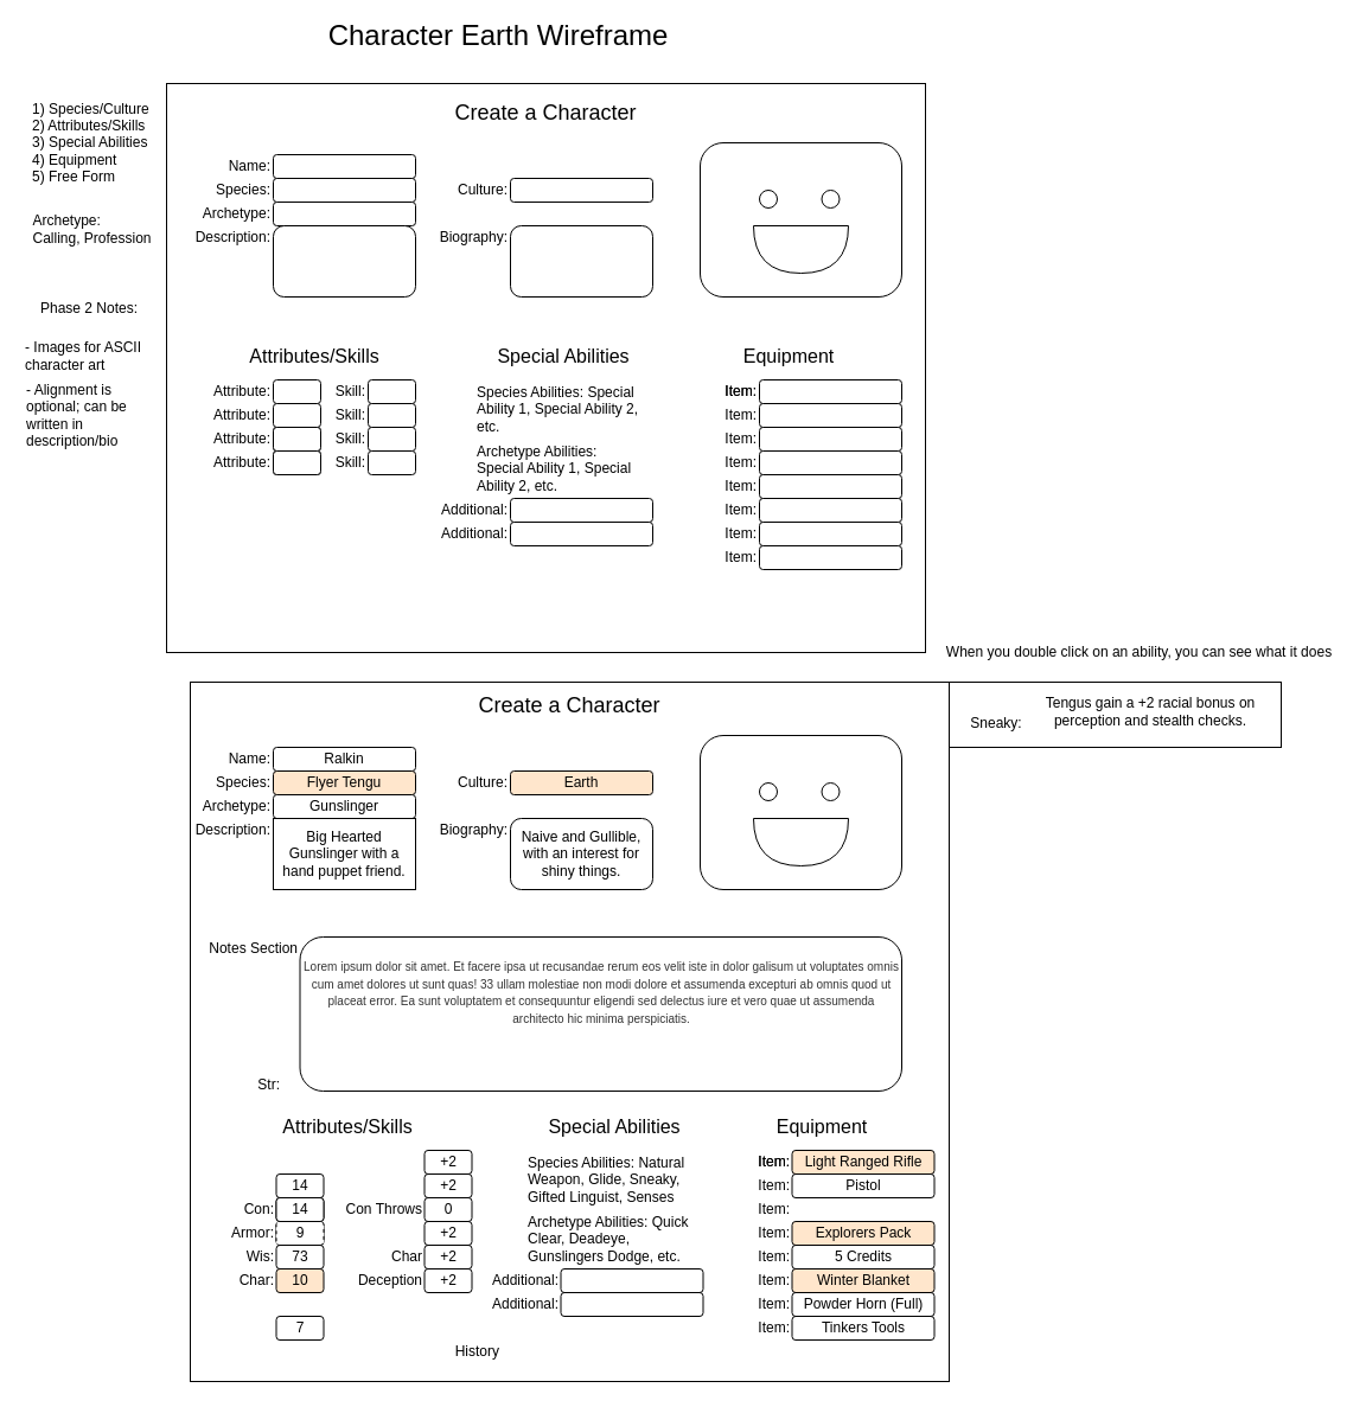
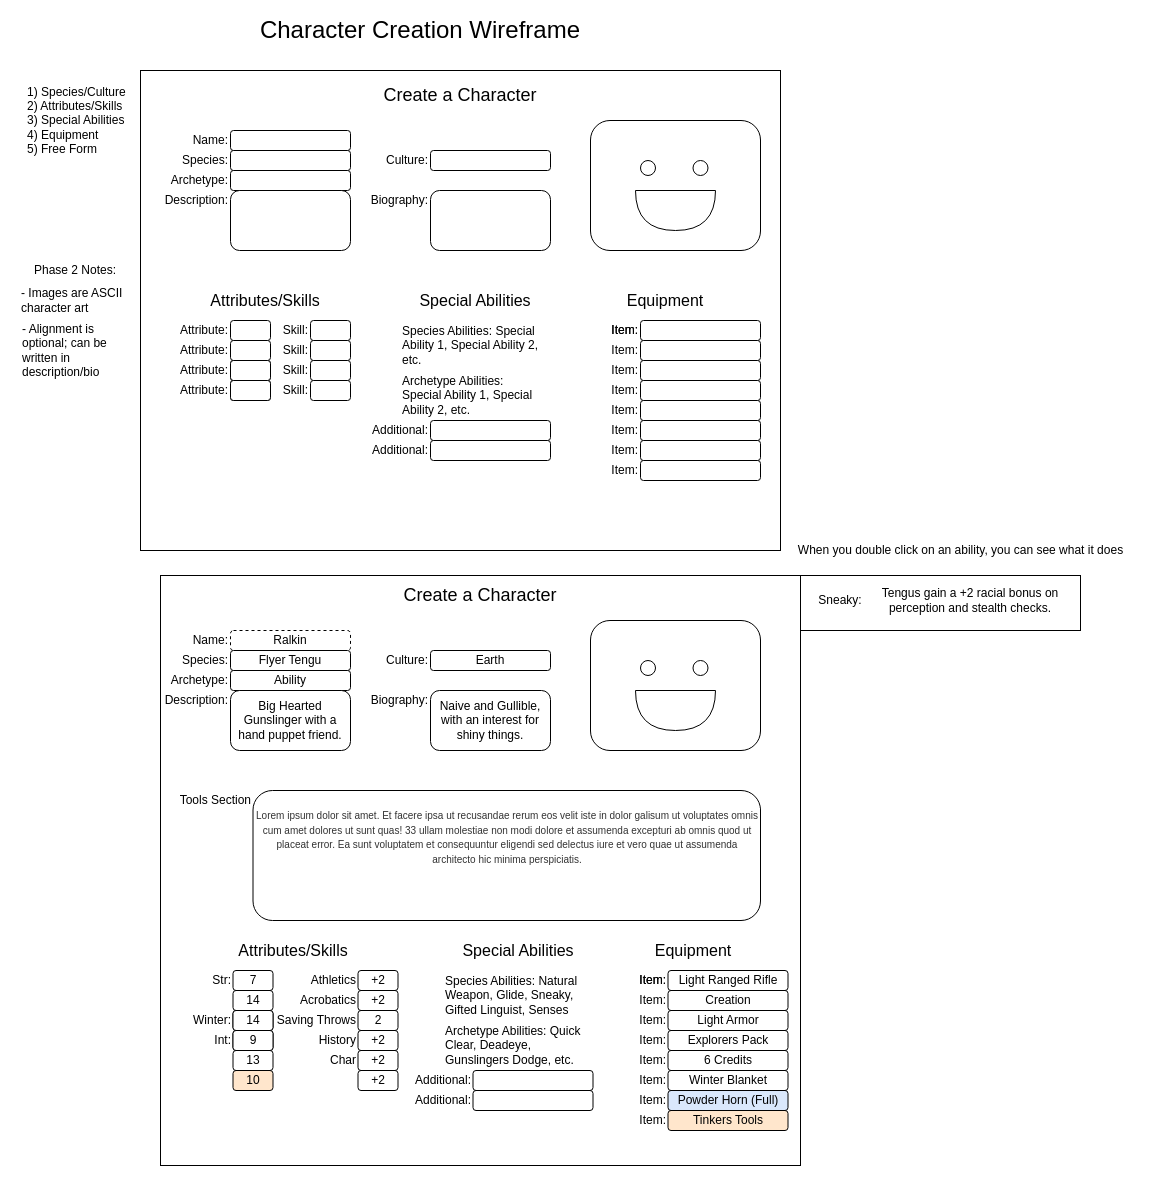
- <mxCell id="4" value="&lt;font style=&quot;font-size: 24px&quot;&gt;Character Earth Wireframe&lt;br&gt;&lt;/font&gt;" style="text;html=1;strokeColor=none;fillColor=none;align=center;verticalAlign=middle;whiteSpace=wrap;rounded=0;" parent="1" vertex="1"><mxGeometry x="240" y="20" width="360" height="20" as="geometry" /></mxCell>
+ <mxCell id="4" value="&lt;font style=&quot;font-size: 24px&quot;&gt;Character Creation Wireframe&lt;br&gt;&lt;/font&gt;" style="text;html=1;strokeColor=none;fillColor=none;align=center;verticalAlign=middle;whiteSpace=wrap;rounded=0;" parent="1" vertex="1"><mxGeometry x="240" y="20" width="360" height="20" as="geometry" /></mxCell>
- <mxCell id="14" value="&lt;div align=&quot;justify&quot;&gt;Archetype:&lt;/div&gt;&lt;div align=&quot;justify&quot;&gt;Calling, Profession&lt;br&gt;&lt;/div&gt;" style="text;html=1;strokeColor=none;fillColor=none;align=center;verticalAlign=middle;whiteSpace=wrap;rounded=0;" parent="1" vertex="1"><mxGeometry x="25" y="170" width="105" height="45" as="geometry" /></mxCell>
- <mxCell id="22" value="Phase 2 Notes:" style="text;html=1;strokeColor=none;fillColor=none;align=center;verticalAlign=middle;whiteSpace=wrap;rounded=0;" parent="1" vertex="1"><mxGeometry x="20" y="250" width="110" height="20" as="geometry" /></mxCell>
+ <mxCell id="22" value="Phase 2 Notes:" style="text;html=1;strokeColor=none;fillColor=none;align=center;verticalAlign=middle;whiteSpace=wrap;rounded=0;" parent="1" vertex="1"><mxGeometry y="260" width="110" height="20" as="geometry" x="20" /></mxCell>
- <mxCell id="21" value="&lt;div align=&quot;left&quot;&gt;- Images for ASCII character art&lt;br&gt;&lt;/div&gt;" style="text;html=1;strokeColor=none;fillColor=none;align=center;verticalAlign=middle;whiteSpace=wrap;rounded=0;" parent="1" vertex="1"><mxGeometry y="280" width="110" height="40" as="geometry" x="20" /></mxCell>
+ <mxCell id="21" value="&lt;div align=&quot;left&quot;&gt;- Images are ASCII character art&lt;br&gt;&lt;/div&gt;" style="text;html=1;strokeColor=none;fillColor=none;align=center;verticalAlign=middle;whiteSpace=wrap;rounded=0;" parent="1" vertex="1"><mxGeometry y="280" width="110" height="40" as="geometry" x="20" /></mxCell>
- <mxCell id="142" value="Sneaky:" style="text;html=1;strokeColor=none;fillColor=none;align=center;verticalAlign=middle;whiteSpace=wrap;rounded=0;" vertex="1" parent="1"><mxGeometry x="820" y="600" width="40" height="20" as="geometry" /></mxCell>
+ <mxCell id="142" value="Sneaky:" style="text;html=1;strokeColor=none;fillColor=none;align=center;verticalAlign=middle;whiteSpace=wrap;rounded=0;" vertex="1" parent="1"><mxGeometry x="820" y="590" width="40" height="20" as="geometry" /></mxCell>
- <mxCell id="77" value="Ralkin" style="rounded=1;whiteSpace=wrap;html=1;" vertex="1" parent="1"><mxGeometry x="230" y="630" width="120" height="20" as="geometry" /></mxCell>
+ <mxCell id="77" value="Ralkin" style="rounded=1;whiteSpace=wrap;html=1;dashed=1;" vertex="1" parent="1"><mxGeometry x="230" y="630" width="120" height="20" as="geometry" /></mxCell>
- <mxCell id="81" value="Flyer Tengu" style="rounded=1;whiteSpace=wrap;html=1;fillColor=#ffe6cc;" vertex="1" parent="1"><mxGeometry x="230" y="650" width="120" height="20" as="geometry" /></mxCell>
+ <mxCell id="81" value="Flyer Tengu" style="rounded=1;whiteSpace=wrap;html=1;" vertex="1" parent="1"><mxGeometry x="230" y="650" width="120" height="20" as="geometry" /></mxCell>
- <mxCell id="83" value="Earth" style="rounded=1;whiteSpace=wrap;html=1;fillColor=#ffe6cc;" vertex="1" parent="1"><mxGeometry x="430" y="650" width="120" height="20" as="geometry" /></mxCell>
+ <mxCell id="83" value="Earth" style="rounded=1;whiteSpace=wrap;html=1;" vertex="1" parent="1"><mxGeometry x="430" y="650" width="120" height="20" as="geometry" /></mxCell>
- <mxCell id="78" value="Gunslinger" style="rounded=1;whiteSpace=wrap;html=1;" vertex="1" parent="1"><mxGeometry x="230" y="670" width="120" height="20" as="geometry" /></mxCell>
+ <mxCell id="78" value="Ability" style="rounded=1;whiteSpace=wrap;html=1;" vertex="1" parent="1"><mxGeometry x="230" y="670" width="120" height="20" as="geometry" /></mxCell>
- <mxCell id="85" value="Big Hearted Gunslinger with a hand puppet friend." style="whiteSpace=wrap;html=1;rounded=0;" vertex="1" parent="1"><mxGeometry x="230" y="690" width="120" height="60" as="geometry" /></mxCell>
+ <mxCell id="85" value="Big Hearted Gunslinger with a hand puppet friend." style="rounded=1;whiteSpace=wrap;html=1;" vertex="1" parent="1"><mxGeometry x="230" y="690" width="120" height="60" as="geometry" /></mxCell>
- <mxCell id="140" value="Notes Section" style="text;html=1;strokeColor=none;fillColor=none;align=right;verticalAlign=middle;whiteSpace=wrap;rounded=0;" vertex="1" parent="1"><mxGeometry x="172.5" y="790" width="80" height="20" as="geometry" /></mxCell>
+ <mxCell id="140" value="Tools Section" style="text;html=1;strokeColor=none;fillColor=none;align=right;verticalAlign=middle;whiteSpace=wrap;rounded=0;" vertex="1" parent="1"><mxGeometry x="172.5" y="790" width="80" height="20" as="geometry" /></mxCell>
- <mxCell id="87" value="Str:" style="text;html=1;strokeColor=none;fillColor=none;align=right;verticalAlign=middle;whiteSpace=wrap;rounded=0;" vertex="1" parent="1"><mxGeometry x="177.5" y="905" width="60" height="20" as="geometry" /></mxCell>
+ <mxCell id="87" value="Str:" style="text;html=1;strokeColor=none;fillColor=none;align=right;verticalAlign=middle;whiteSpace=wrap;rounded=0;" vertex="1" parent="1"><mxGeometry x="172.5" y="970" width="60" height="20" as="geometry" /></mxCell>
+ <mxCell id="95" value="Athletics" style="text;html=1;strokeColor=none;fillColor=none;align=right;verticalAlign=middle;whiteSpace=wrap;rounded=0;" vertex="1" parent="1"><mxGeometry x="307.5" y="970" width="50" height="20" as="geometry" /></mxCell>
- <mxCell id="113" value="Light Ranged Rifle" style="rounded=1;whiteSpace=wrap;html=1;fillColor=#ffe6cc;" vertex="1" parent="1"><mxGeometry x="667.5" y="970" width="120" height="20" as="geometry" /></mxCell>
+ <mxCell id="113" value="Light Ranged Rifle" style="rounded=1;whiteSpace=wrap;html=1;" vertex="1" parent="1"><mxGeometry x="667.5" y="970" width="120" height="20" as="geometry" /></mxCell>
+ <mxCell id="97" value="Acrobatics" style="text;html=1;strokeColor=none;fillColor=none;align=right;verticalAlign=middle;whiteSpace=wrap;rounded=0;" vertex="1" parent="1"><mxGeometry x="317.5" y="990" width="40" height="20" as="geometry" /></mxCell>
- <mxCell id="115" value="Pistol" style="rounded=1;whiteSpace=wrap;html=1;" vertex="1" parent="1"><mxGeometry x="667.5" y="990" width="120" height="20" as="geometry" /></mxCell>
+ <mxCell id="115" value="Creation" style="rounded=1;whiteSpace=wrap;html=1;" vertex="1" parent="1"><mxGeometry x="667.5" y="990" width="120" height="20" as="geometry" /></mxCell>
- <mxCell id="104" value="Con:" style="text;html=1;strokeColor=none;fillColor=none;align=right;verticalAlign=middle;whiteSpace=wrap;rounded=0;" vertex="1" parent="1"><mxGeometry x="172.5" y="1010" width="60" height="20" as="geometry" /></mxCell>
+ <mxCell id="104" value="Winter:" style="text;html=1;strokeColor=none;fillColor=none;align=right;verticalAlign=middle;whiteSpace=wrap;rounded=0;" vertex="1" parent="1"><mxGeometry x="172.5" y="1010" width="60" height="20" as="geometry" /></mxCell>
- <mxCell id="101" value="Con Throws" style="text;html=1;strokeColor=none;fillColor=none;align=right;verticalAlign=middle;whiteSpace=wrap;rounded=0;" vertex="1" parent="1"><mxGeometry x="257.5" y="1010" width="100" height="20" as="geometry" /></mxCell>
+ <mxCell id="101" value="Saving Throws" style="text;html=1;strokeColor=none;fillColor=none;align=right;verticalAlign=middle;whiteSpace=wrap;rounded=0;" vertex="1" parent="1"><mxGeometry x="257.5" y="1010" width="100" height="20" as="geometry" /></mxCell>
- <mxCell id="102" value="0" style="rounded=1;whiteSpace=wrap;html=1;" vertex="1" parent="1"><mxGeometry x="357.5" y="1010" width="40" height="20" as="geometry" /></mxCell>
+ <mxCell id="102" value="2" style="rounded=1;whiteSpace=wrap;html=1;" vertex="1" parent="1"><mxGeometry x="357.5" y="1010" width="40" height="20" as="geometry" /></mxCell>
+ <mxCell id="117" value="Light Armor" style="rounded=1;whiteSpace=wrap;html=1;" vertex="1" parent="1"><mxGeometry x="667.5" y="1010" width="120" height="20" as="geometry" /></mxCell>
- <mxCell id="103" value="Armor:" style="text;html=1;strokeColor=none;fillColor=none;align=right;verticalAlign=middle;whiteSpace=wrap;rounded=0;" vertex="1" parent="1"><mxGeometry x="172.5" y="1030" width="60" height="20" as="geometry" /></mxCell>
+ <mxCell id="103" value="Int:" style="text;html=1;strokeColor=none;fillColor=none;align=right;verticalAlign=middle;whiteSpace=wrap;rounded=0;" vertex="1" parent="1"><mxGeometry x="172.5" y="1030" width="60" height="20" as="geometry" /></mxCell>
- <mxCell id="93" value="9&lt;br&gt;" style="rounded=1;whiteSpace=wrap;html=1;dashed=1;" vertex="1" parent="1"><mxGeometry x="232.5" y="1030" width="40" height="20" as="geometry" /></mxCell>
+ <mxCell id="93" value="9&lt;br&gt;" style="rounded=1;whiteSpace=wrap;html=1;" vertex="1" parent="1"><mxGeometry x="232.5" y="1030" width="40" height="20" as="geometry" /></mxCell>
- <mxCell id="119" value="Explorers Pack" style="rounded=1;whiteSpace=wrap;html=1;fillColor=#ffe6cc;" vertex="1" parent="1"><mxGeometry x="667.5" y="1030" width="120" height="20" as="geometry" /></mxCell>
+ <mxCell id="119" value="Explorers Pack" style="rounded=1;whiteSpace=wrap;html=1;" vertex="1" parent="1"><mxGeometry x="667.5" y="1030" width="120" height="20" as="geometry" /></mxCell>
- <mxCell id="135" value="Wis:" style="text;html=1;strokeColor=none;fillColor=none;align=right;verticalAlign=middle;whiteSpace=wrap;rounded=0;" vertex="1" parent="1"><mxGeometry x="172.5" y="1050" width="60" height="20" as="geometry" /></mxCell>
- <mxCell id="132" value="73" style="rounded=1;whiteSpace=wrap;html=1;" vertex="1" parent="1"><mxGeometry x="232.5" y="1050" width="40" height="20" as="geometry" /></mxCell>
+ <mxCell id="132" value="13" style="rounded=1;whiteSpace=wrap;html=1;" vertex="1" parent="1"><mxGeometry x="232.5" y="1050" width="40" height="20" as="geometry" /></mxCell>
- <mxCell id="121" value="5 Credits" style="rounded=1;whiteSpace=wrap;html=1;" vertex="1" parent="1"><mxGeometry x="667.5" y="1050" width="120" height="20" as="geometry" /></mxCell>
+ <mxCell id="121" value="6 Credits" style="rounded=1;whiteSpace=wrap;html=1;" vertex="1" parent="1"><mxGeometry x="667.5" y="1050" width="120" height="20" as="geometry" /></mxCell>
- <mxCell id="139" value="Char:" style="text;html=1;strokeColor=none;fillColor=none;align=right;verticalAlign=middle;whiteSpace=wrap;rounded=0;" vertex="1" parent="1"><mxGeometry x="172.5" y="1070" width="60" height="20" as="geometry" /></mxCell>
- <mxCell id="137" value="Deception" style="text;html=1;strokeColor=none;fillColor=none;align=right;verticalAlign=middle;whiteSpace=wrap;rounded=0;" vertex="1" parent="1"><mxGeometry x="327.5" y="1070" width="30" height="20" as="geometry" /></mxCell>
- <mxCell id="123" value="Winter Blanket" style="rounded=1;whiteSpace=wrap;html=1;fillColor=#ffe6cc;" vertex="1" parent="1"><mxGeometry x="667.5" y="1070" width="120" height="20" as="geometry" /></mxCell>
+ <mxCell id="123" value="Winter Blanket" style="rounded=1;whiteSpace=wrap;html=1;" vertex="1" parent="1"><mxGeometry x="667.5" y="1070" width="120" height="20" as="geometry" /></mxCell>
- <mxCell id="125" value="Powder Horn (Full)" style="rounded=1;whiteSpace=wrap;html=1;" vertex="1" parent="1"><mxGeometry x="667.5" y="1090" width="120" height="20" as="geometry" /></mxCell>
+ <mxCell id="125" value="Powder Horn (Full)" style="rounded=1;whiteSpace=wrap;html=1;fillColor=#dae8fc;" vertex="1" parent="1"><mxGeometry x="667.5" y="1090" width="120" height="20" as="geometry" /></mxCell>
- <mxCell id="88" value="7" style="rounded=1;whiteSpace=wrap;html=1;" vertex="1" parent="1"><mxGeometry x="232.5" y="1110" width="40" height="20" as="geometry" /></mxCell>
+ <mxCell id="88" value="7" style="rounded=1;whiteSpace=wrap;html=1;" vertex="1" parent="1"><mxGeometry x="232.5" y="970" width="40" height="20" as="geometry" /></mxCell>
- <mxCell id="127" value="Tinkers Tools" style="rounded=1;whiteSpace=wrap;html=1;" vertex="1" parent="1"><mxGeometry x="667.5" y="1110" width="120" height="20" as="geometry" /></mxCell>
+ <mxCell id="127" value="Tinkers Tools" style="rounded=1;whiteSpace=wrap;html=1;fillColor=#ffe6cc;" vertex="1" parent="1"><mxGeometry x="667.5" y="1110" width="120" height="20" as="geometry" /></mxCell>
- <mxCell id="99" value="History" style="text;html=1;strokeColor=none;fillColor=none;align=right;verticalAlign=middle;whiteSpace=wrap;rounded=0;" vertex="1" parent="1"><mxGeometry x="382.5" y="1130" width="40" height="20" as="geometry" /></mxCell>
+ <mxCell id="99" value="History" style="text;html=1;strokeColor=none;fillColor=none;align=right;verticalAlign=middle;whiteSpace=wrap;rounded=0;" vertex="1" parent="1"><mxGeometry x="317.5" y="1030" width="40" height="20" as="geometry" /></mxCell>
